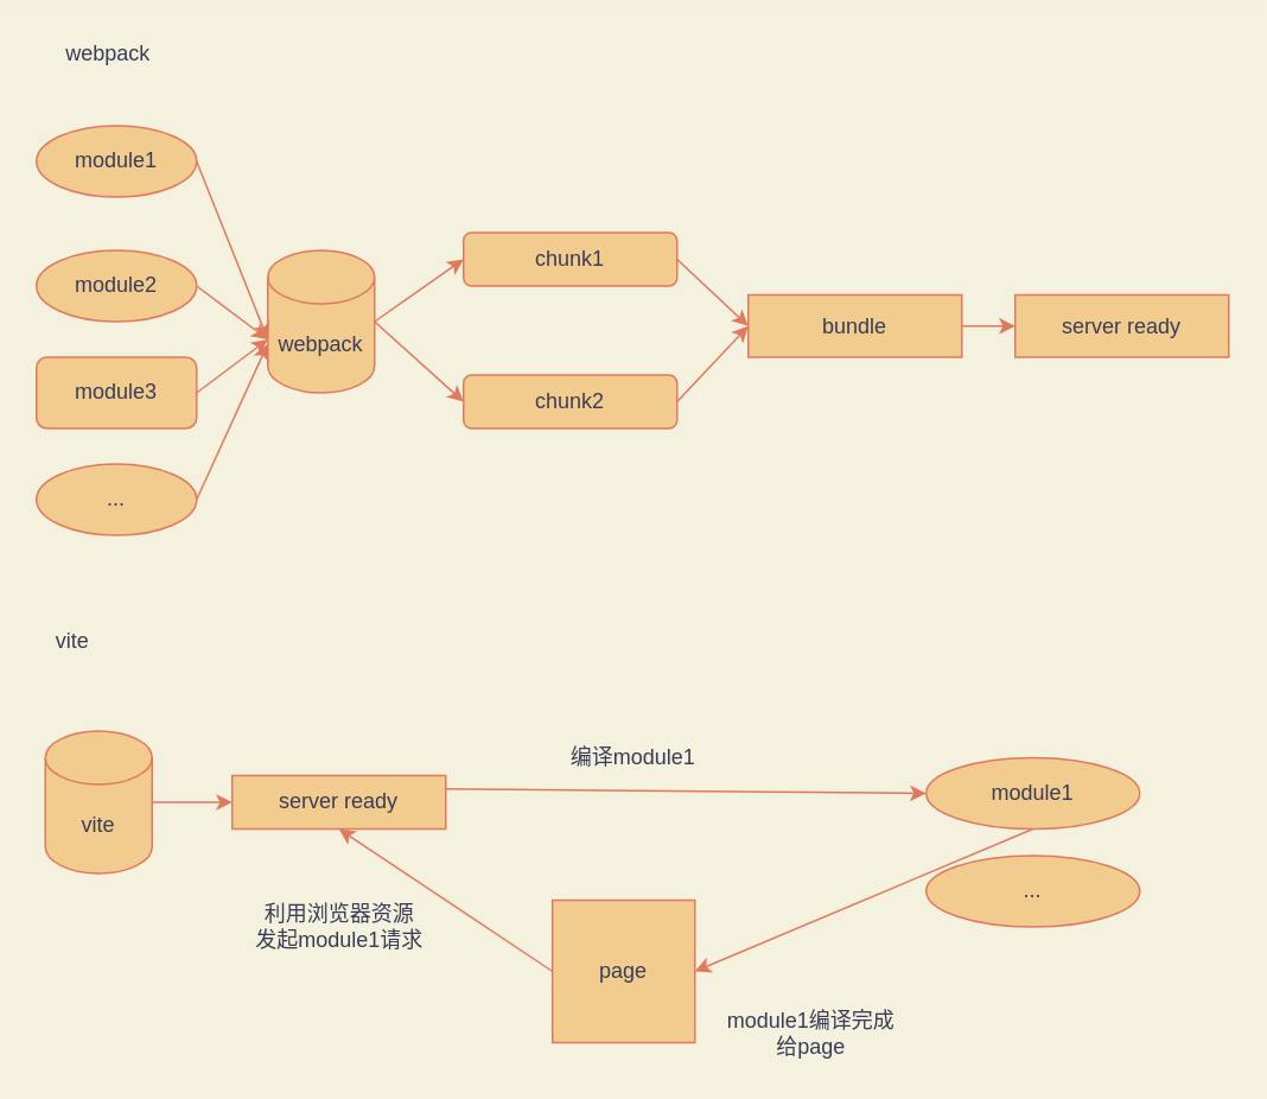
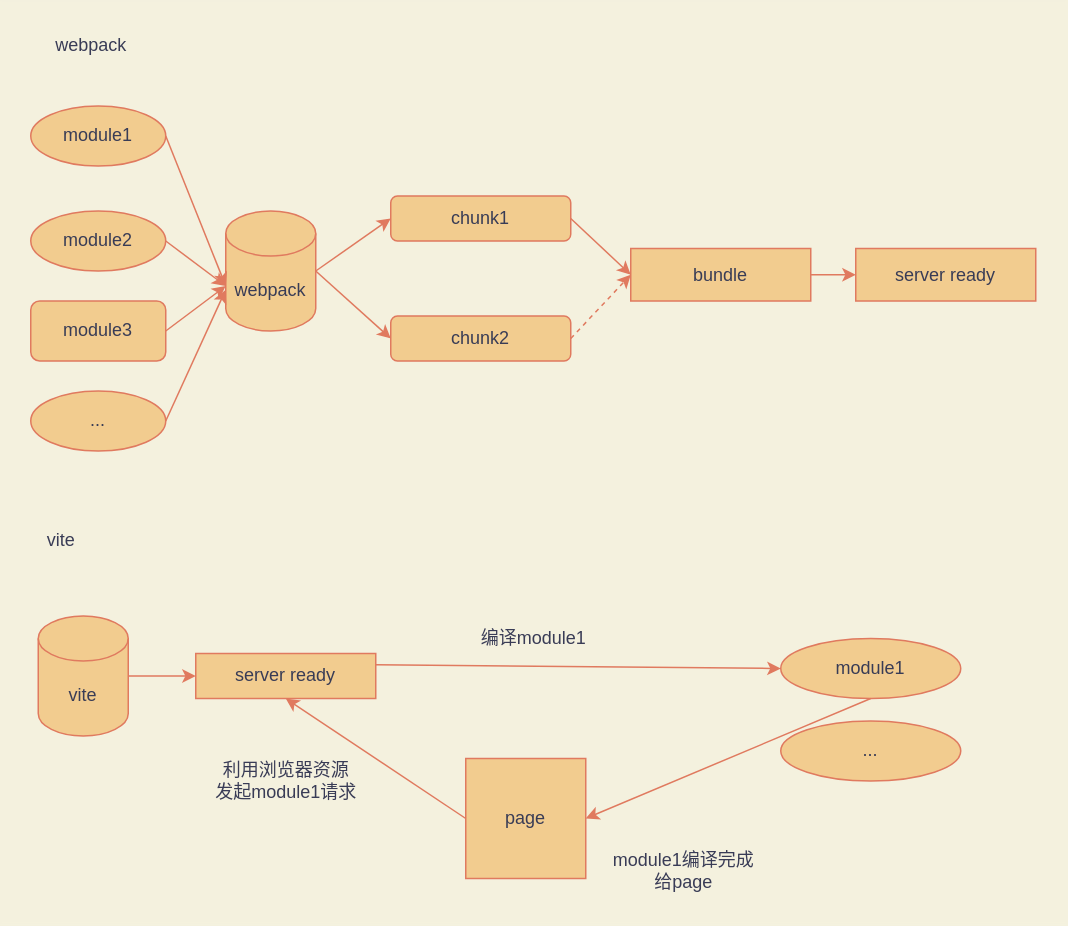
- <mxCell id="10" value="" style="endArrow=classic;html=1;strokeColor=#E07A5F;fillColor=#F2CC8F;fontColor=#393C56;exitX=1;exitY=0.5;exitDx=0;exitDy=0;entryX=0;entryY=0.5;entryDx=0;entryDy=0;" parent="1" source="7" target="8" edge="1"><mxGeometry width="50" height="50" relative="1" as="geometry"><mxPoint x="270" y="360" as="sourcePoint" /><mxPoint x="320" y="310" as="targetPoint" /></mxGeometry></mxCell>
+ <mxCell id="10" value="" style="endArrow=classic;html=1;strokeColor=#E07A5F;fillColor=#F2CC8F;fontColor=#393C56;exitX=1;exitY=0.5;exitDx=0;exitDy=0;entryX=0;entryY=0.5;entryDx=0;entryDy=0;dashed=1;" parent="1" source="7" target="8" edge="1"><mxGeometry width="50" height="50" relative="1" as="geometry"><mxPoint x="270" y="360" as="sourcePoint" /><mxPoint x="320" y="310" as="targetPoint" /></mxGeometry></mxCell>
